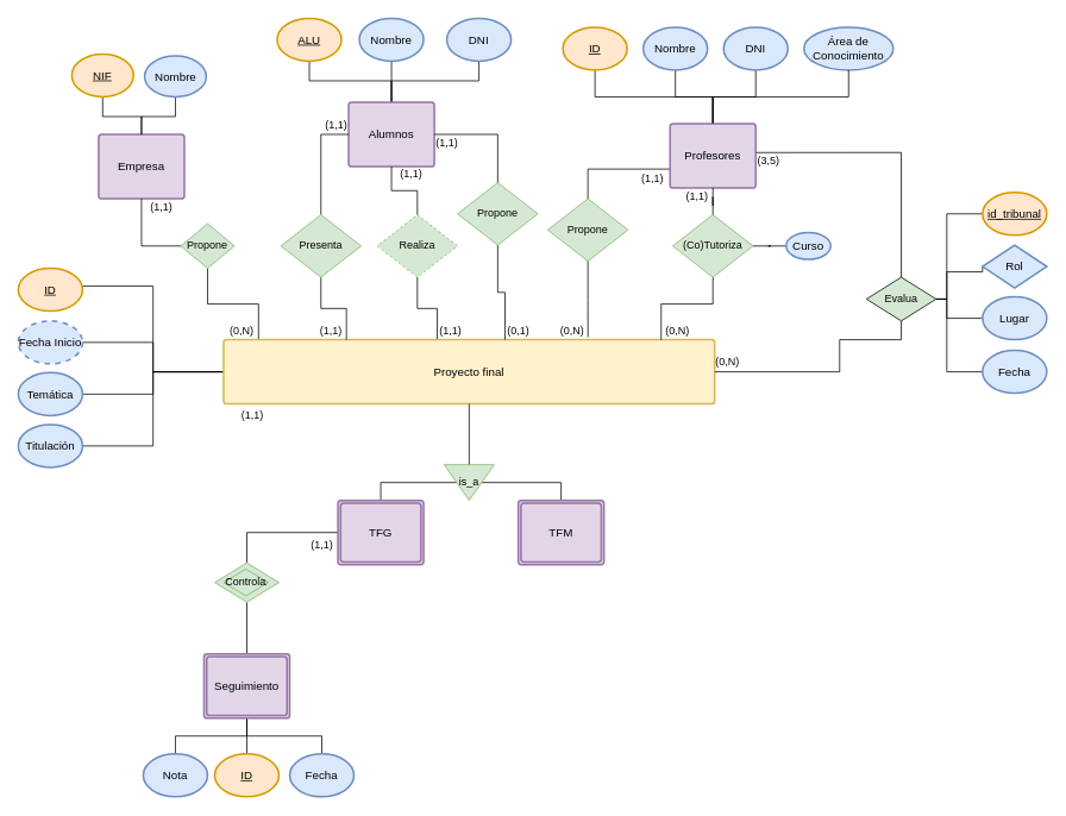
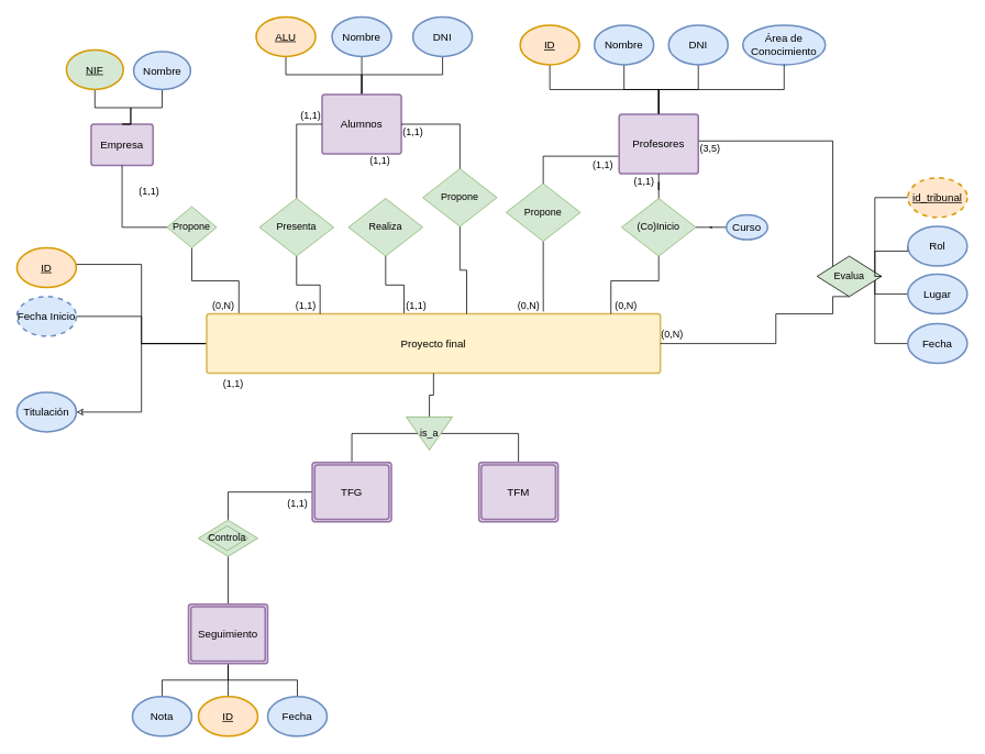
- <mxCell id="32" value="NIF" style="html=1;overflow=block;whiteSpace=wrap;ellipse;whiteSpace=wrap;fontSize=13;fontStyle=4;align=center;spacing=3;strokeColor=#d79b00;strokeOpacity=100;rounded=1;absoluteArcSize=1;arcSize=7;strokeWidth=2;fillColor=#ffe6cc;" parent="1" vertex="1"><mxGeometry x="80" y="60" width="69" height="48" as="geometry" /></mxCell>
+ <mxCell id="32" value="NIF" style="html=1;overflow=block;whiteSpace=wrap;ellipse;whiteSpace=wrap;fontSize=13;fontStyle=4;align=center;spacing=3;strokeColor=#d79b00;strokeOpacity=100;rounded=1;absoluteArcSize=1;arcSize=7;strokeWidth=2;fillColor=#d5e8d4;" parent="1" vertex="1"><mxGeometry x="80" y="60" width="69" height="48" as="geometry" /></mxCell>
- <mxCell id="28" value="Empresa" style="html=1;overflow=block;whiteSpace=wrap;;whiteSpace=wrap;fontSize=13;align=center;spacing=7;strokeColor=#9673a6;strokeOpacity=100;rounded=1;absoluteArcSize=1;arcSize=7;strokeWidth=2;fillColor=#e1d5e7;" parent="1" vertex="1"><mxGeometry x="110" y="150" width="96" height="72" as="geometry" /></mxCell>
+ <mxCell id="28" value="Empresa" style="html=1;overflow=block;whiteSpace=wrap;;whiteSpace=wrap;fontSize=13;align=center;spacing=7;strokeColor=#9673a6;strokeOpacity=100;rounded=1;absoluteArcSize=1;arcSize=7;strokeWidth=2;fillColor=#e1d5e7;" parent="1" vertex="1"><mxGeometry x="110" y="150" width="75" height="50" as="geometry" /></mxCell>
- <mxCell id="46" style="edgeStyle=orthogonalEdgeStyle;rounded=0;orthogonalLoop=1;jettySize=auto;html=1;entryX=0.5;entryY=0;entryDx=0;entryDy=0;endArrow=none;endFill=0;" parent="1" source="16" target="41" edge="1"><mxGeometry relative="1" as="geometry" /></mxCell>
- <mxCell id="75" value="id_tribunal" style="html=1;overflow=block;whiteSpace=wrap;ellipse;whiteSpace=wrap;fontSize=13;fontStyle=4;align=center;spacing=3;strokeColor=#d79b00;strokeOpacity=100;rounded=1;absoluteArcSize=1;arcSize=7;strokeWidth=2;fillColor=#ffe6cc;" parent="1" vertex="1"><mxGeometry x="1100" y="215" width="72" height="48" as="geometry" /></mxCell>
+ <mxCell id="75" value="id_tribunal" style="html=1;overflow=block;whiteSpace=wrap;ellipse;whiteSpace=wrap;fontSize=13;fontStyle=4;align=center;spacing=3;strokeColor=#d79b00;strokeOpacity=100;rounded=1;absoluteArcSize=1;arcSize=7;strokeWidth=2;fillColor=#ffe6cc;dashed=1;" parent="1" vertex="1"><mxGeometry x="1100" y="215" width="72" height="48" as="geometry" /></mxCell>
- <mxCell id="41" value="Realiza" style="rhombus;whiteSpace=wrap;html=1;fillColor=#d5e8d4;strokeColor=#82b366;dashed=1;" parent="1" vertex="1"><mxGeometry x="422" y="240" width="90" height="70" as="geometry" /></mxCell>
+ <mxCell id="41" value="Realiza" style="rhombus;whiteSpace=wrap;html=1;fillColor=#d5e8d4;strokeColor=#82b366;" parent="1" vertex="1"><mxGeometry x="422" y="240" width="90" height="70" as="geometry" /></mxCell>
- <mxCell id="49" value="(Co)Tutoriza" style="rhombus;whiteSpace=wrap;html=1;fillColor=#d5e8d4;strokeColor=#82b366;" parent="1" vertex="1"><mxGeometry x="753" y="240" width="90" height="70" as="geometry" /></mxCell>
+ <mxCell id="49" value="(Co)Inicio" style="rhombus;whiteSpace=wrap;html=1;fillColor=#d5e8d4;strokeColor=#82b366;" parent="1" vertex="1"><mxGeometry x="753" y="240" width="90" height="70" as="geometry" /></mxCell>
- <mxCell id="78" value="Rol" style="rhombus;html=1;overflow=block;whiteSpace=wrap;whiteSpace=wrap;fontSize=13;align=center;spacing=3;strokeColor=#6c8ebf;strokeOpacity=100;absoluteArcSize=1;arcSize=7;strokeWidth=2;fillColor=#dae8fc;" parent="1" vertex="1"><mxGeometry x="1100" y="274" width="72" height="48" as="geometry" /></mxCell>
+ <mxCell id="78" value="Rol" style="html=1;overflow=block;whiteSpace=wrap;ellipse;whiteSpace=wrap;fontSize=13;align=center;spacing=3;strokeColor=#6c8ebf;strokeOpacity=100;rounded=1;absoluteArcSize=1;arcSize=7;strokeWidth=2;fillColor=#dae8fc;" parent="1" vertex="1"><mxGeometry x="1100" y="274" width="72" height="48" as="geometry" /></mxCell>
- <mxCell id="71" value="Evalua" style="rhombus;whiteSpace=wrap;html=1;fillColor=#d5e8d4;" parent="1" vertex="1"><mxGeometry x="970" y="310" width="78" height="49" as="geometry" /></mxCell>
+ <mxCell id="71" value="Evalua" style="rhombus;whiteSpace=wrap;html=1;fillColor=#d5e8d4;" parent="1" vertex="1"><mxGeometry x="990" y="310" width="78" height="49" as="geometry" /></mxCell>
- <mxCell id="53" value="(0,1)" style="text;html=1;align=center;verticalAlign=middle;resizable=0;points=[];autosize=1;" parent="1" vertex="1"><mxGeometry x="560" y="360" width="40" height="20" as="geometry" /></mxCell>
- <mxCell id="10" value="Temática" style="html=1;overflow=block;whiteSpace=wrap;ellipse;whiteSpace=wrap;fontSize=13;align=center;spacing=3;strokeColor=#6c8ebf;strokeOpacity=100;rounded=1;absoluteArcSize=1;arcSize=7;strokeWidth=2;fillColor=#dae8fc;" parent="1" vertex="1"><mxGeometry x="20" y="417" width="72" height="48" as="geometry" /></mxCell>
- <mxCell id="4" style="edgeStyle=orthogonalEdgeStyle;rounded=0;orthogonalLoop=1;jettySize=auto;html=1;entryX=1;entryY=0.5;entryDx=0;entryDy=0;endArrow=none;endFill=0;" parent="1" source="8" target="10" edge="1"><mxGeometry relative="1" as="geometry" /></mxCell>
- <mxCell id="7" style="edgeStyle=orthogonalEdgeStyle;rounded=0;orthogonalLoop=1;jettySize=auto;html=1;exitX=0;exitY=0.5;exitDx=0;exitDy=0;entryX=1;entryY=0.5;entryDx=0;entryDy=0;endArrow=none;endFill=0;" parent="1" source="8" target="96" edge="1"><mxGeometry relative="1" as="geometry" /></mxCell>
+ <mxCell id="7" style="edgeStyle=orthogonalEdgeStyle;rounded=0;orthogonalLoop=1;jettySize=auto;html=1;exitX=0;exitY=0.5;exitDx=0;exitDy=0;entryX=1;entryY=0.5;entryDx=0;entryDy=0;endArrow=classic;endFill=0;" parent="1" source="8" target="96" edge="1"><mxGeometry relative="1" as="geometry" /></mxCell>
- <mxCell id="86" value="is_a" style="triangle;whiteSpace=wrap;html=1;fillColor=#d5e8d4;direction=south;strokeColor=#82b366;" parent="1" vertex="1"><mxGeometry x="497" y="520" width="56" height="40" as="geometry" /></mxCell>
+ <mxCell id="86" value="is_a" style="triangle;whiteSpace=wrap;html=1;fillColor=#d5e8d4;direction=south;strokeColor=#82b366;" parent="1" vertex="1"><mxGeometry x="492" y="505" width="56" height="40" as="geometry" /></mxCell>
